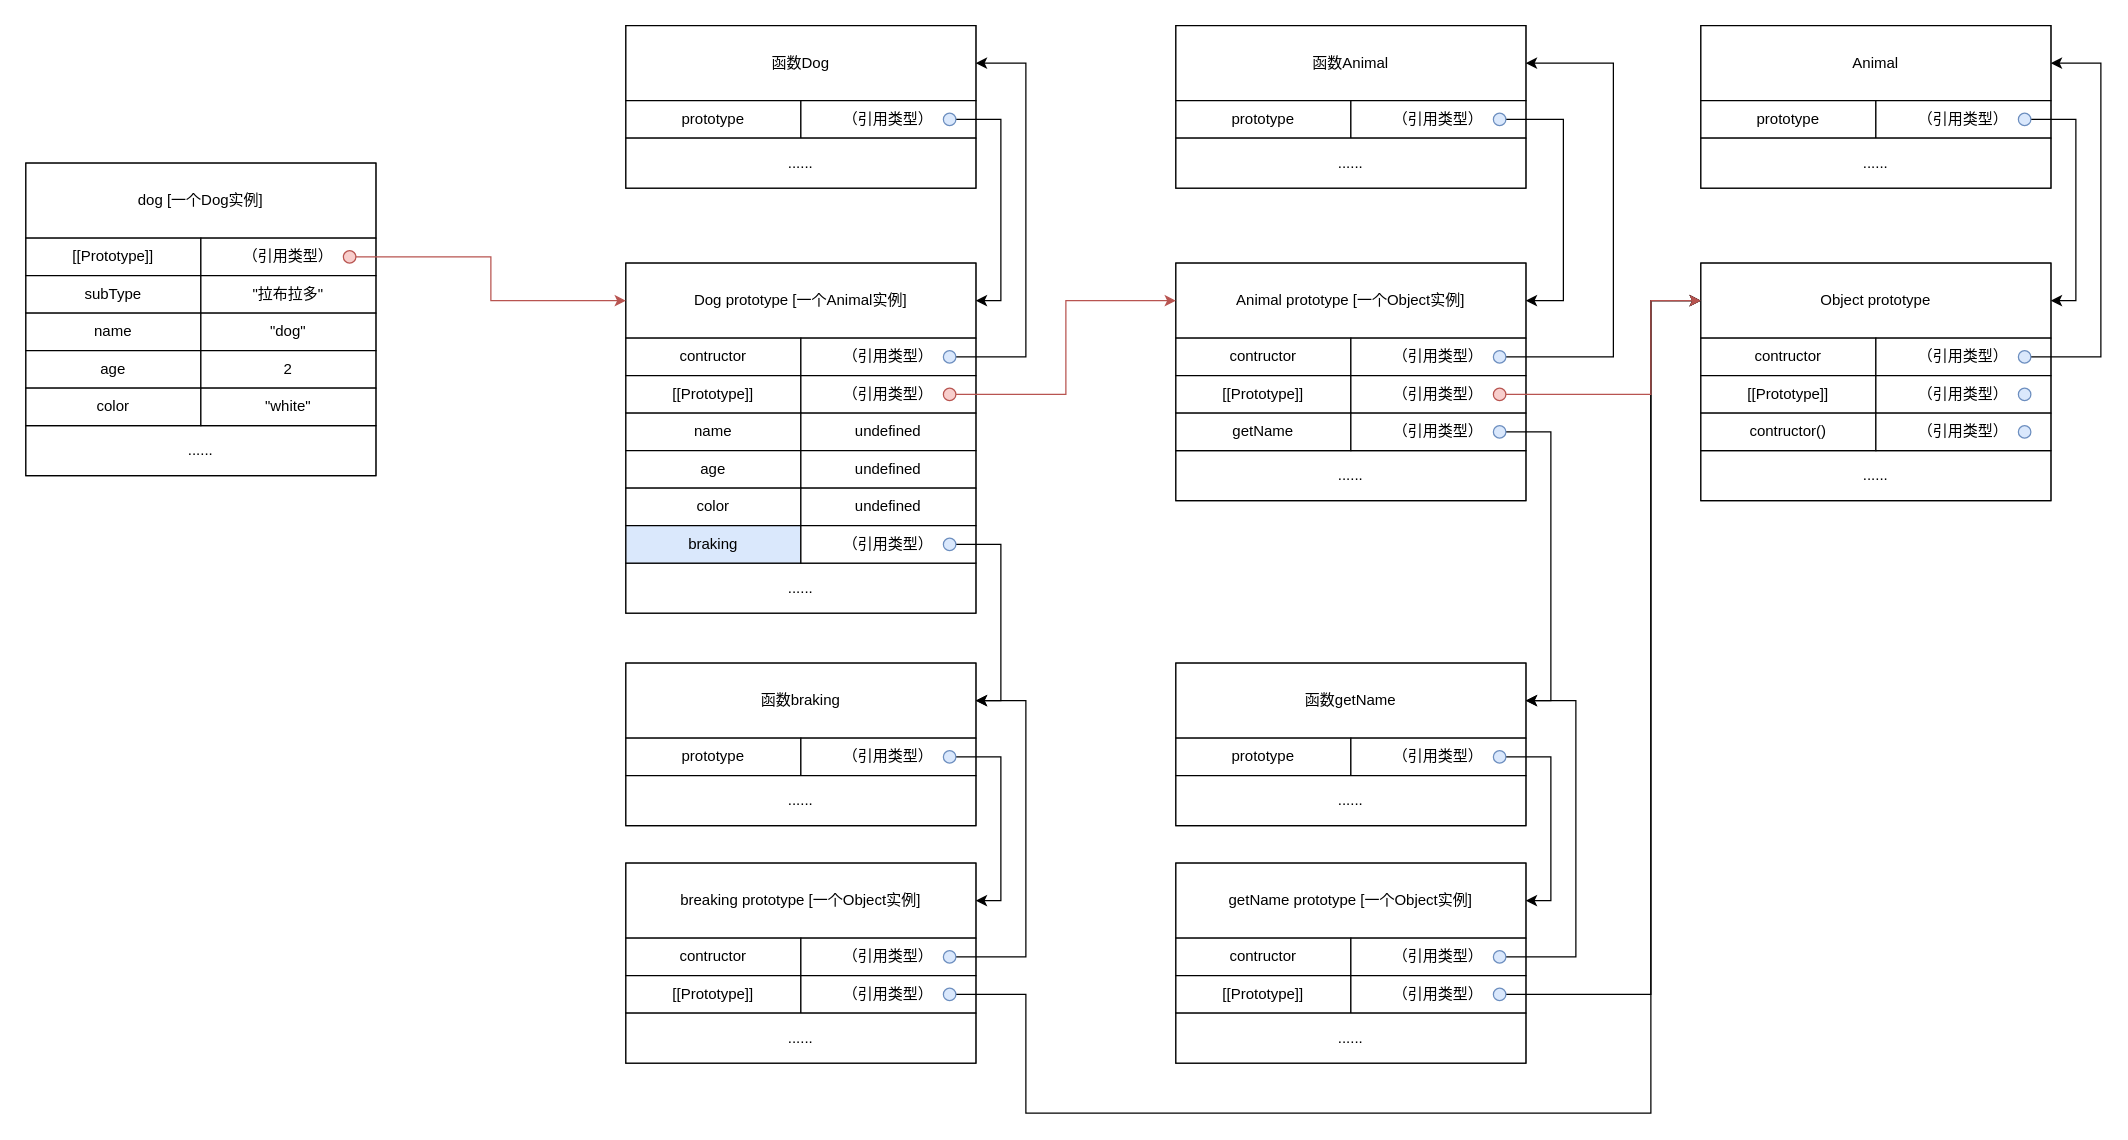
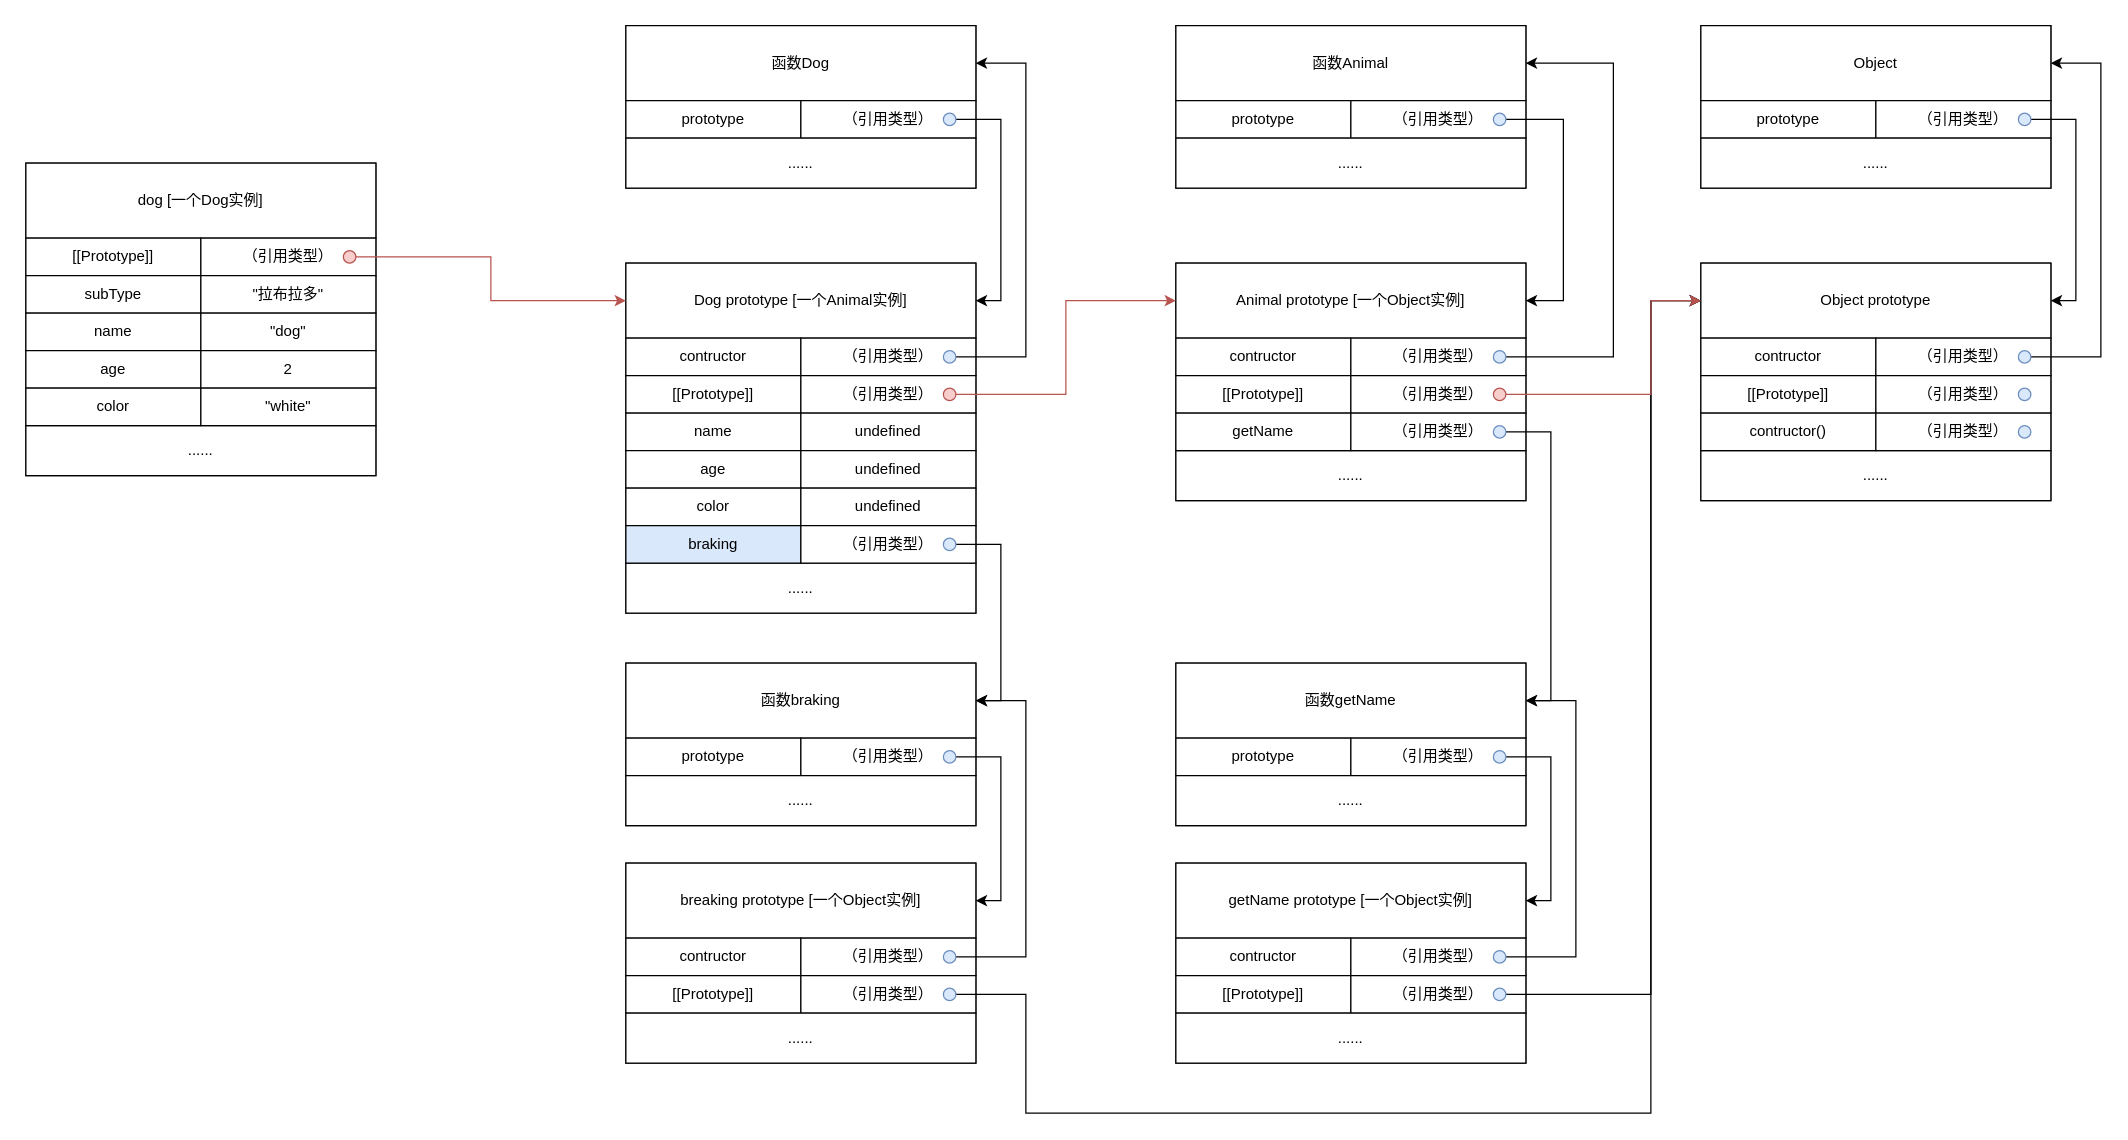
- <mxCell id="24" value="Animal" style="rounded=0;whiteSpace=wrap;html=1;" parent="1" vertex="1"><mxGeometry x="1360" y="20" width="280" height="60" as="geometry" /></mxCell>
+ <mxCell id="24" value="Object" style="rounded=0;whiteSpace=wrap;html=1;" parent="1" vertex="1"><mxGeometry x="1360" y="20" width="280" height="60" as="geometry" /></mxCell>
